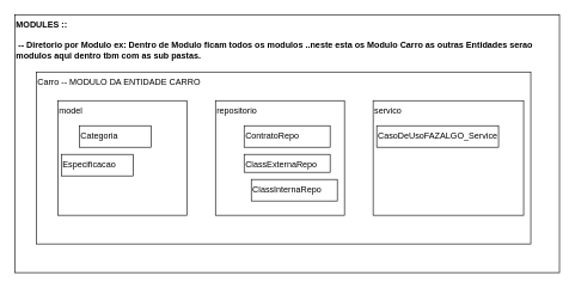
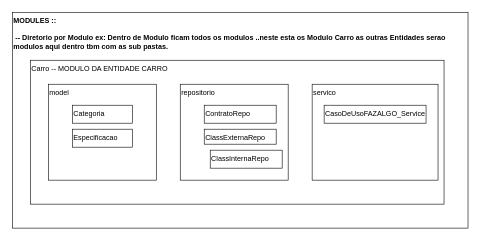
- <mxCell id="7" value="Categoria" style="text;html=1;strokeColor=default;fillColor=none;align=left;verticalAlign=top;whiteSpace=wrap;rounded=0;" vertex="1" parent="1"><mxGeometry x="110" y="175" width="100" height="30" as="geometry" /></mxCell>
+ <mxCell id="7" value="Categoria" style="text;html=1;strokeColor=default;fillColor=none;align=left;verticalAlign=top;whiteSpace=wrap;rounded=0;" vertex="1" parent="1"><mxGeometry x="120" y="175" width="100" height="30" as="geometry" /></mxCell>
- <mxCell id="11" value="CasoDeUsoFAZALGO_Service" style="text;html=1;strokeColor=default;fillColor=none;align=left;verticalAlign=top;whiteSpace=wrap;rounded=0;" vertex="1" parent="1"><mxGeometry x="525" y="175" width="170" height="30" as="geometry" /></mxCell>
+ <mxCell id="11" value="CasoDeUsoFAZALGO_Service" style="text;html=1;strokeColor=default;fillColor=none;align=left;verticalAlign=top;whiteSpace=wrap;rounded=0;" vertex="1" parent="1"><mxGeometry x="540" y="175" width="170" height="30" as="geometry" /></mxCell>
- <mxCell id="8" value="Especificacao" style="text;html=1;strokeColor=default;fillColor=none;align=left;verticalAlign=top;whiteSpace=wrap;rounded=0;" vertex="1" parent="1"><mxGeometry x="85" y="215" width="100" height="30" as="geometry" /></mxCell>
+ <mxCell id="8" value="Especificacao" style="text;html=1;strokeColor=default;fillColor=none;align=left;verticalAlign=top;whiteSpace=wrap;rounded=0;" vertex="1" parent="1"><mxGeometry x="120" y="215" width="100" height="30" as="geometry" /></mxCell>
